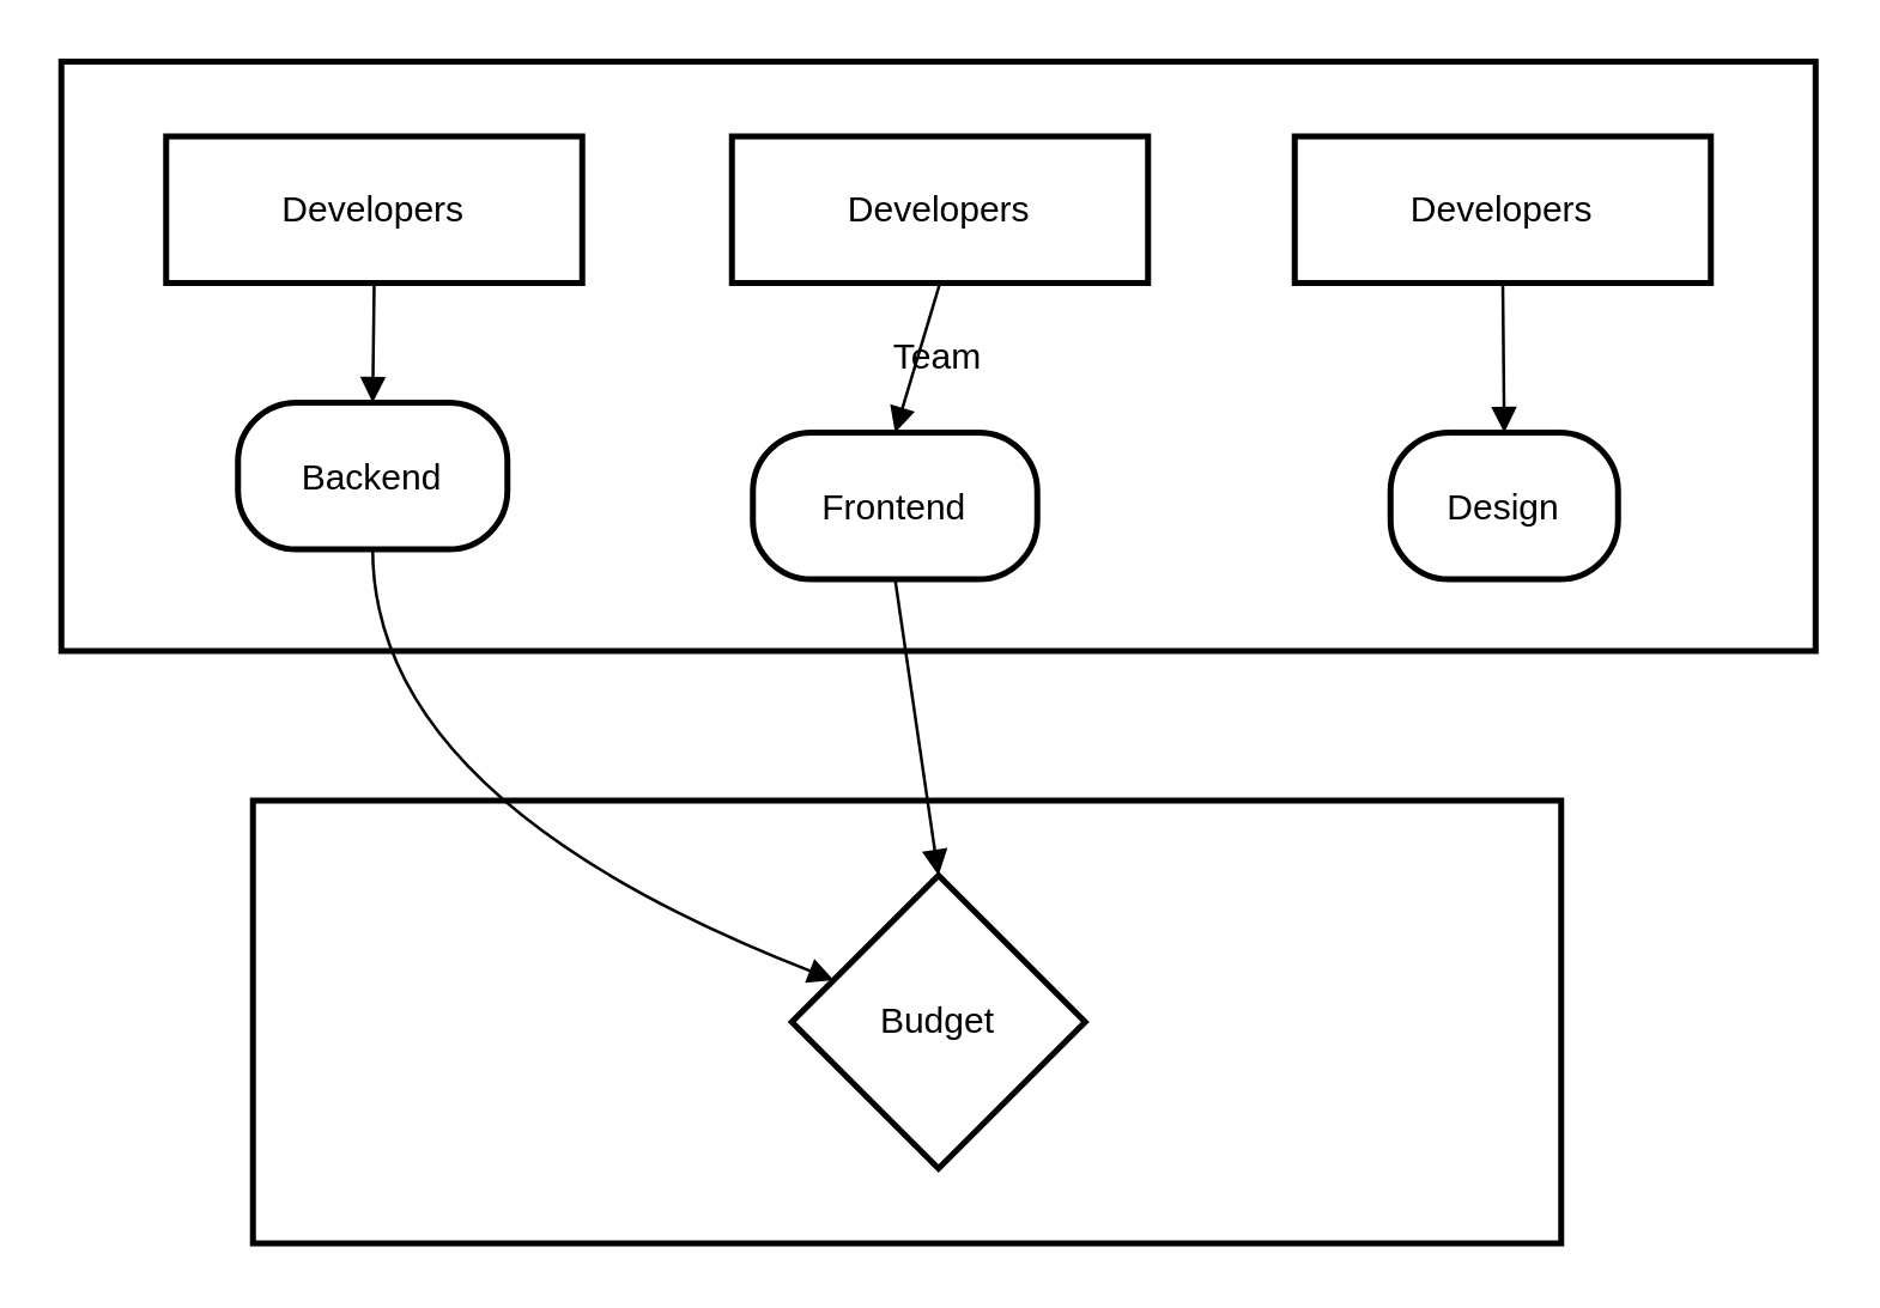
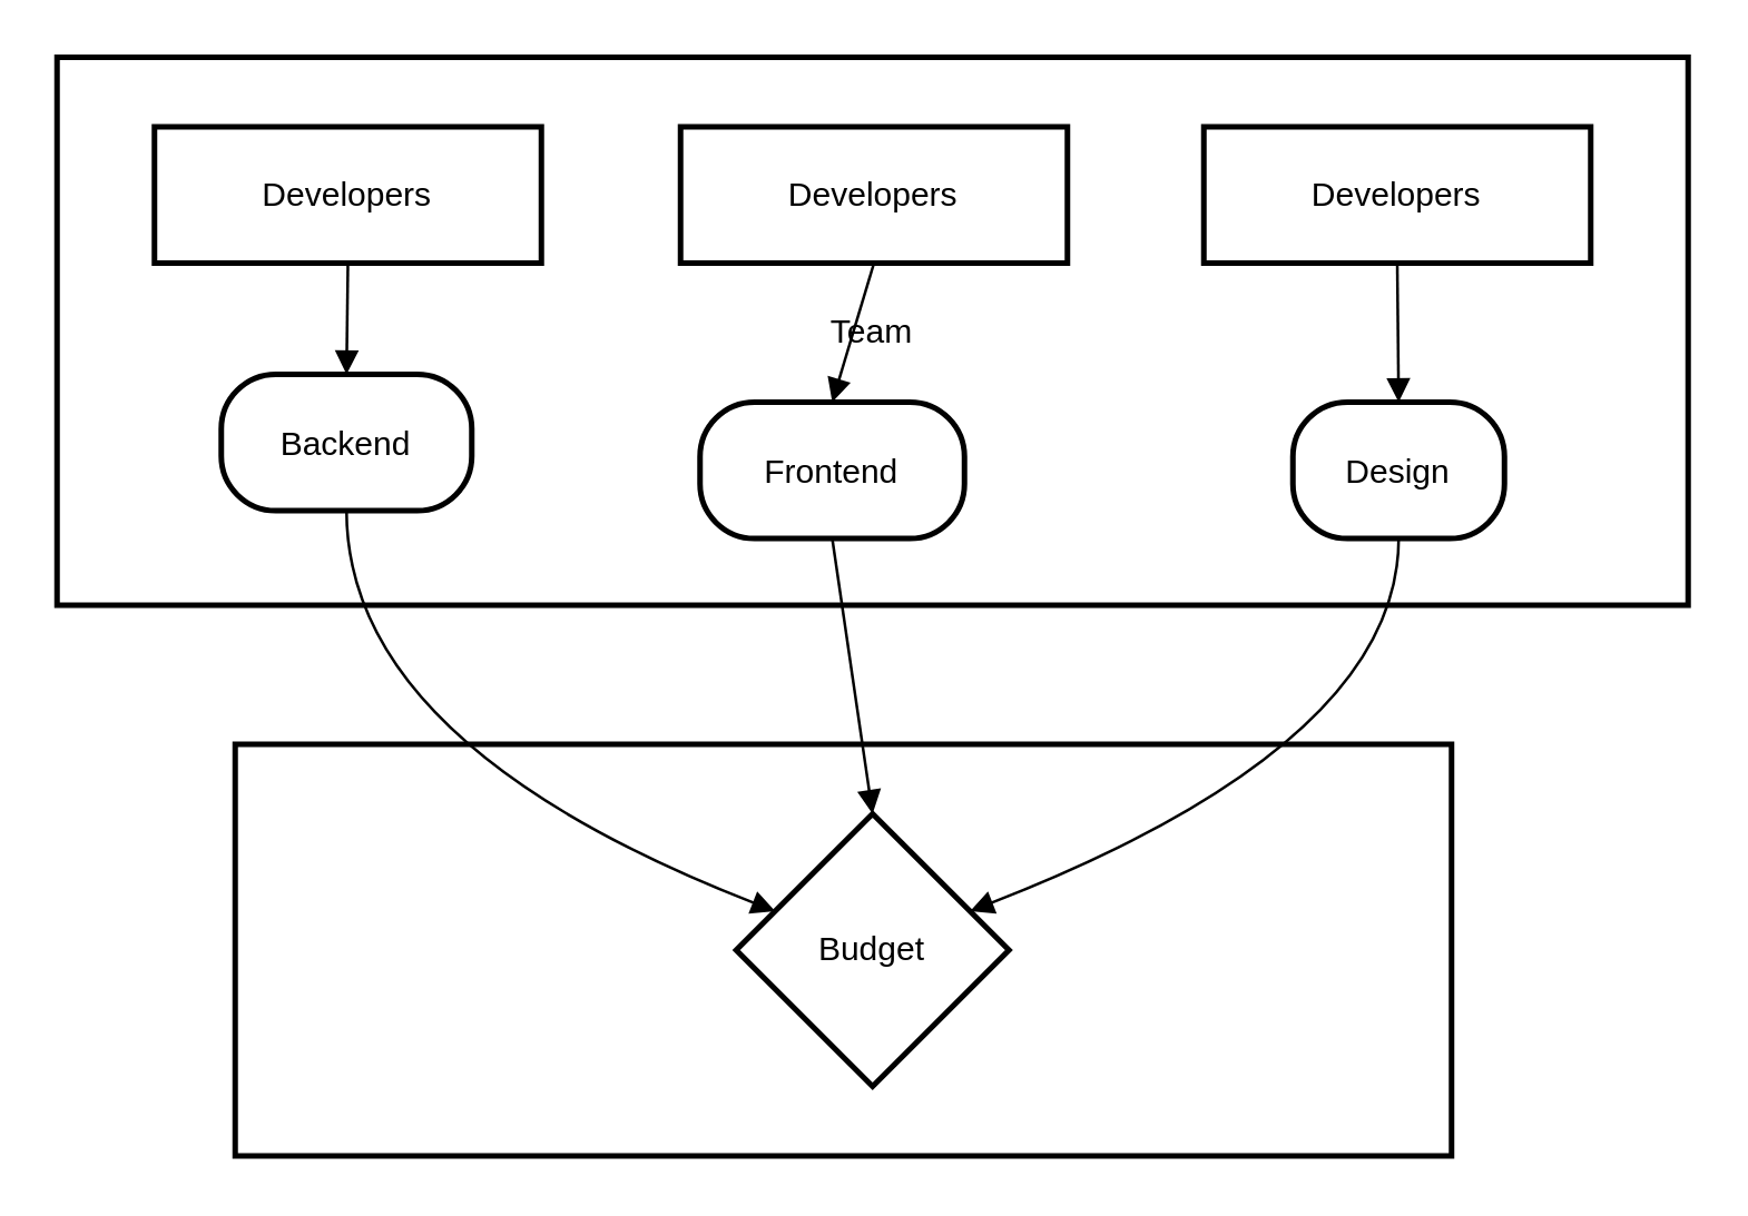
+ <mxCell id="16" value="" style="curved=1;startArrow=none;endArrow=block;exitX=0.5;exitY=0.98;entryX=1;entryY=0.3;" edge="1" parent="1" source="9" target="10"><mxGeometry relative="1" as="geometry"><Array as="points"><mxPoint x="502" y="267" /></Array></mxGeometry></mxCell>
